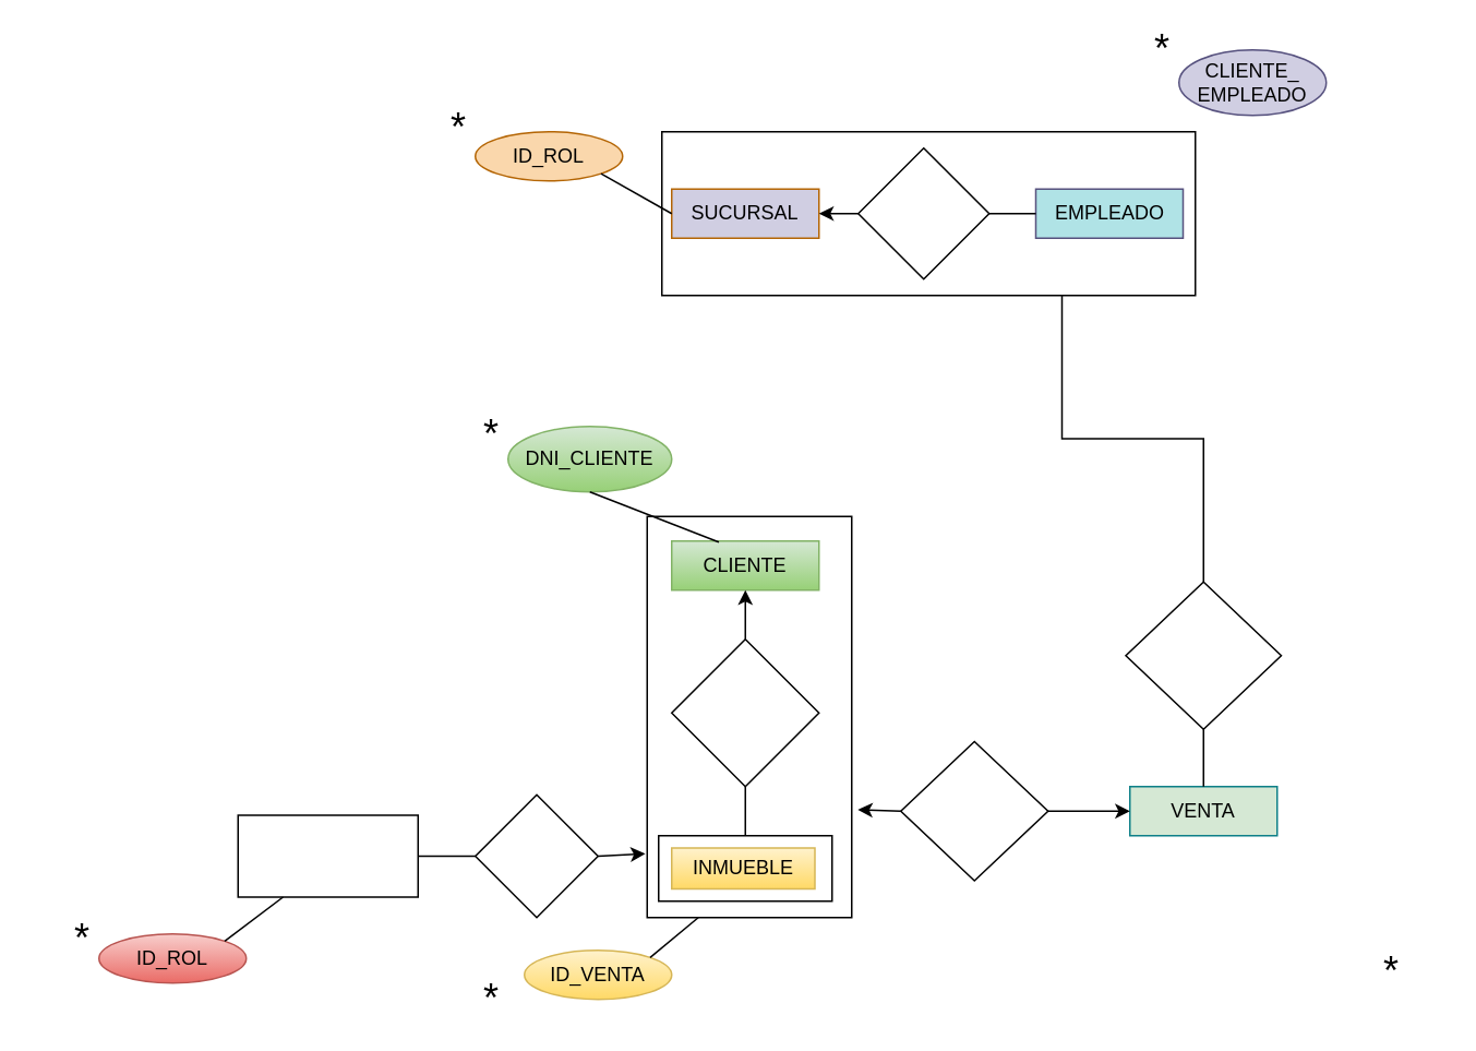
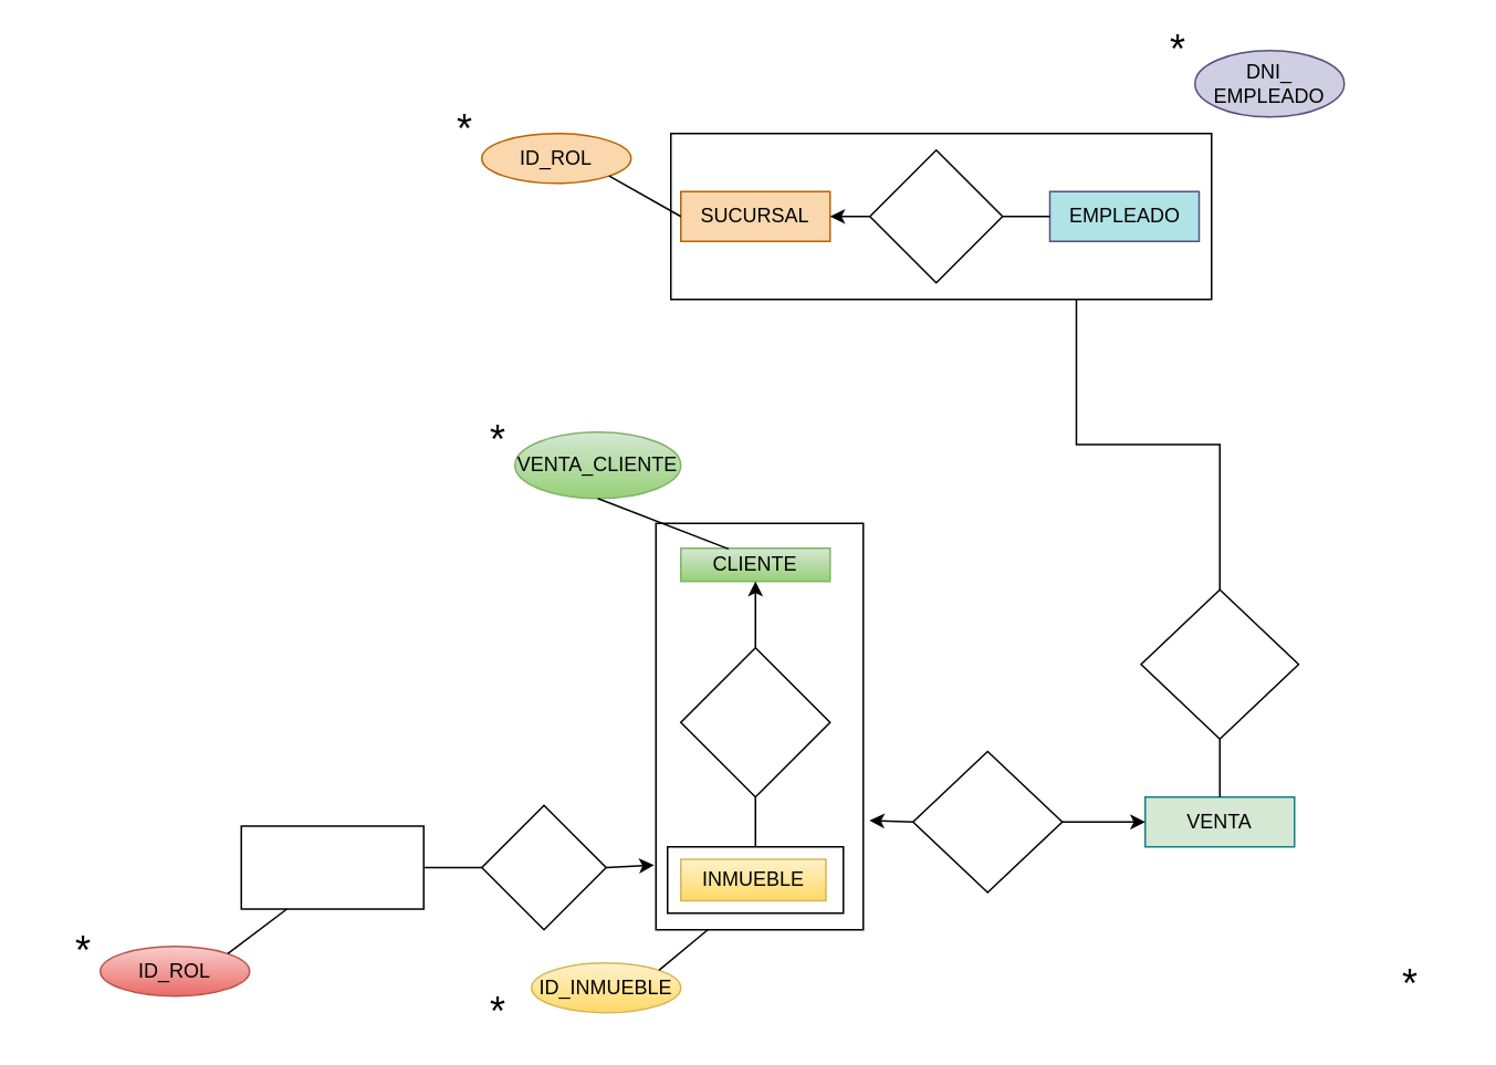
- <mxCell id="31" value="&lt;font color=&quot;#000000&quot;&gt;CLIENTE_&lt;/font&gt;&lt;div&gt;&lt;font color=&quot;#000000&quot;&gt;EMPLEADO&lt;/font&gt;&lt;/div&gt;" style="ellipse;whiteSpace=wrap;html=1;fillColor=#d0cee2;strokeColor=#56517e;" parent="1" vertex="1"><mxGeometry x="720" y="30" width="90" height="40" as="geometry" /></mxCell>
+ <mxCell id="31" value="&lt;font color=&quot;#000000&quot;&gt;DNI_&lt;/font&gt;&lt;div&gt;&lt;font color=&quot;#000000&quot;&gt;EMPLEADO&lt;/font&gt;&lt;/div&gt;" style="ellipse;whiteSpace=wrap;html=1;fillColor=#d0cee2;strokeColor=#56517e;" parent="1" vertex="1"><mxGeometry x="720" y="30" width="90" height="40" as="geometry" /></mxCell>
- <mxCell id="13" value="&lt;font color=&quot;#000000&quot;&gt;SUCURSAL&lt;/font&gt;" style="rounded=0;whiteSpace=wrap;html=1;fillColor=#d0cee2;strokeColor=#b46504;" parent="1" vertex="1"><mxGeometry x="410" y="115" width="90" height="30" as="geometry" /></mxCell>
+ <mxCell id="13" value="&lt;font color=&quot;#000000&quot;&gt;SUCURSAL&lt;/font&gt;" style="rounded=0;whiteSpace=wrap;html=1;fillColor=#fad7ac;strokeColor=#b46504;" parent="1" vertex="1"><mxGeometry x="410" y="115" width="90" height="30" as="geometry" /></mxCell>
- <mxCell id="21" value="&lt;font color=&quot;#000000&quot;&gt;DNI_CLIENTE&lt;/font&gt;" style="ellipse;whiteSpace=wrap;html=1;fillColor=#d5e8d4;strokeColor=#82b366;gradientColor=#97d077;" parent="1" vertex="1"><mxGeometry x="310" y="260" width="100" height="40" as="geometry" /></mxCell>
+ <mxCell id="21" value="&lt;font color=&quot;#000000&quot;&gt;VENTA_CLIENTE&lt;/font&gt;" style="ellipse;whiteSpace=wrap;html=1;fillColor=#d5e8d4;strokeColor=#82b366;gradientColor=#97d077;" parent="1" vertex="1"><mxGeometry x="310" y="260" width="100" height="40" as="geometry" /></mxCell>
- <mxCell id="6" value="&lt;font color=&quot;#000000&quot;&gt;CLIENTE&lt;/font&gt;" style="rounded=0;whiteSpace=wrap;html=1;fillColor=#d5e8d4;strokeColor=#82b366;gradientColor=#97d077;" parent="1" vertex="1"><mxGeometry x="410" y="330" width="90" height="30" as="geometry" /></mxCell>
+ <mxCell id="6" value="&lt;font color=&quot;#000000&quot;&gt;CLIENTE&lt;/font&gt;" style="rounded=0;whiteSpace=wrap;html=1;fillColor=#d5e8d4;strokeColor=#82b366;gradientColor=#97d077;" parent="1" vertex="1"><mxGeometry x="410" y="330" width="90" height="20" as="geometry" /></mxCell>
- <mxCell id="24" value="&lt;font color=&quot;#000000&quot;&gt;ID_VENTA&lt;/font&gt;" style="ellipse;whiteSpace=wrap;html=1;fillColor=#fff2cc;strokeColor=#d6b656;gradientColor=#ffd966;" parent="1" vertex="1"><mxGeometry x="320" y="580" width="90" height="30" as="geometry" /></mxCell>
+ <mxCell id="24" value="&lt;font color=&quot;#000000&quot;&gt;ID_INMUEBLE&lt;/font&gt;" style="ellipse;whiteSpace=wrap;html=1;fillColor=#fff2cc;strokeColor=#d6b656;gradientColor=#ffd966;" parent="1" vertex="1"><mxGeometry x="320" y="580" width="90" height="30" as="geometry" /></mxCell>
